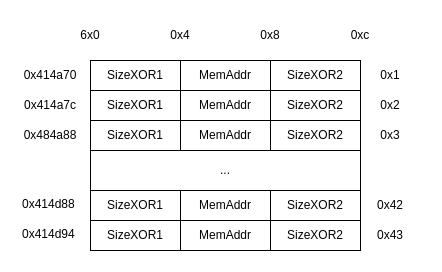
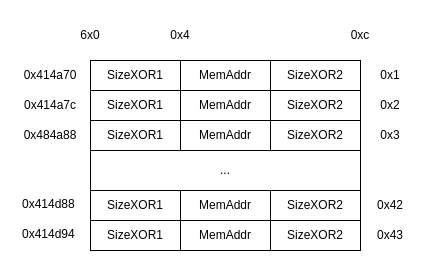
- <mxCell id="9" value="0x8" style="text;html=1;strokeColor=none;fillColor=none;align=center;verticalAlign=middle;whiteSpace=wrap;rounded=0;" vertex="1" parent="1"><mxGeometry x="240" y="20" width="60" height="30" as="geometry" /></mxCell>
